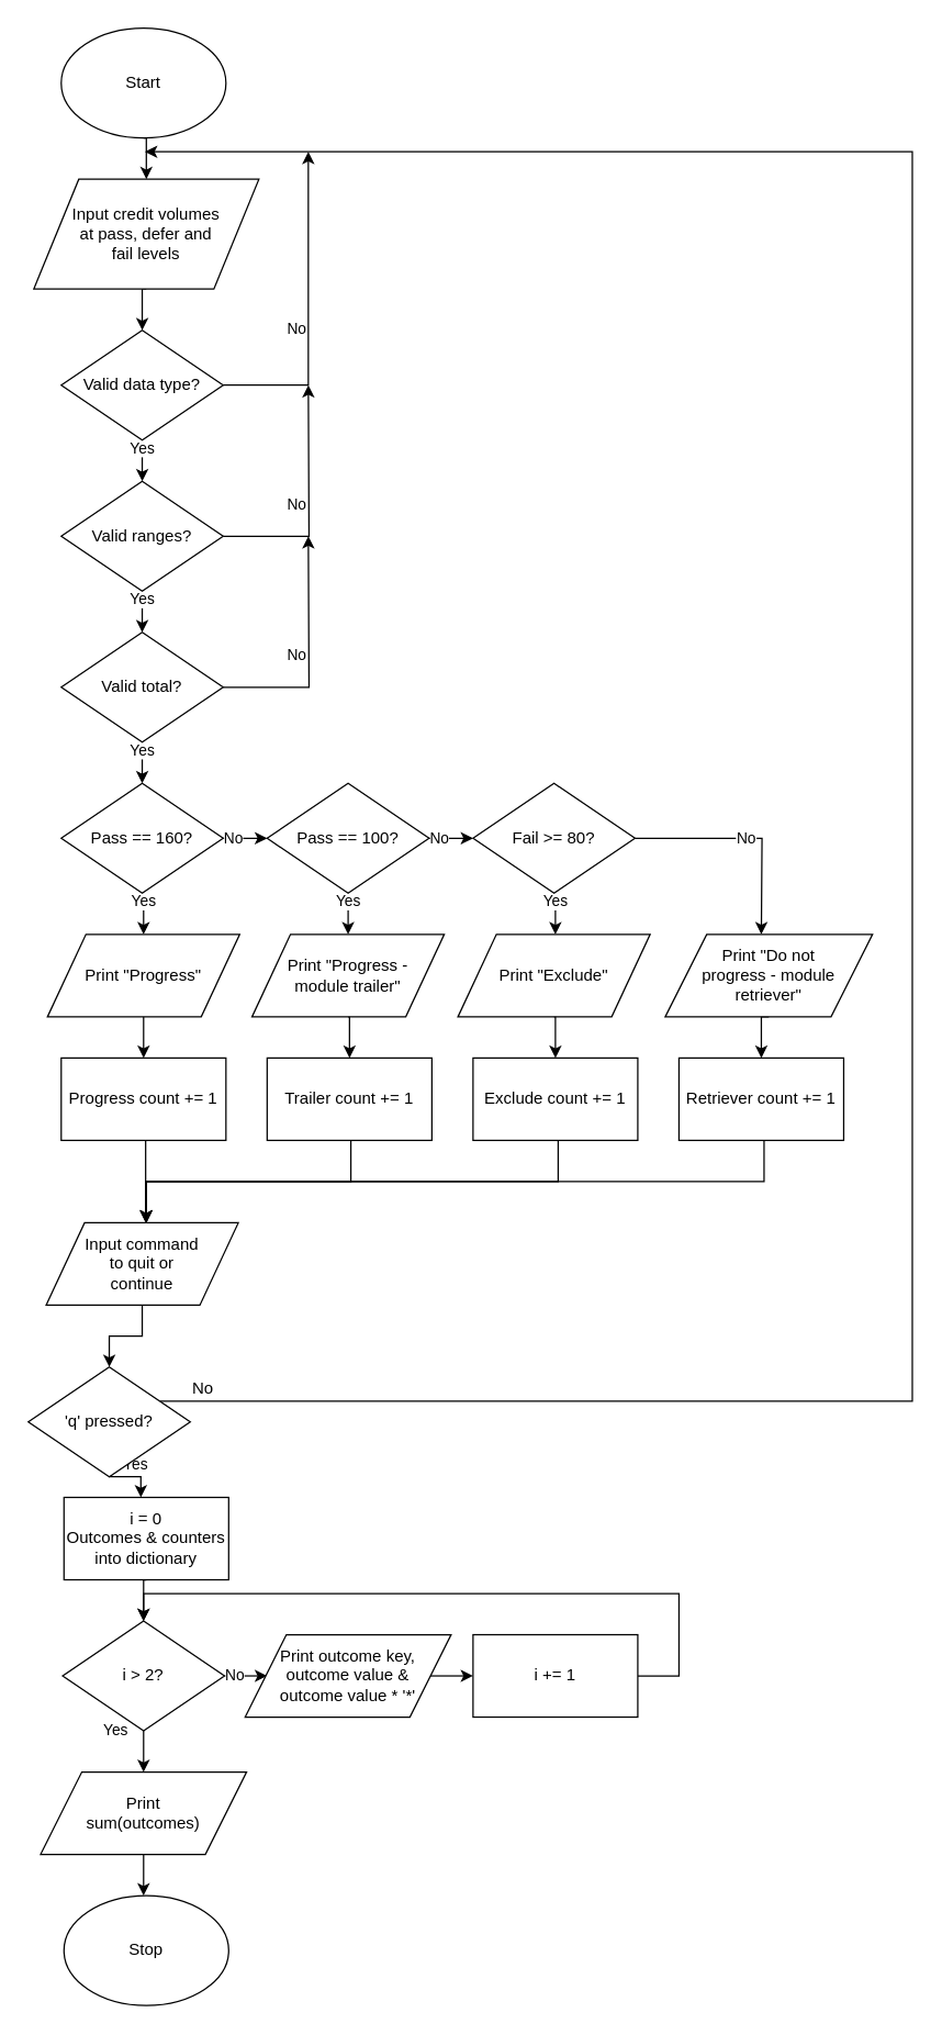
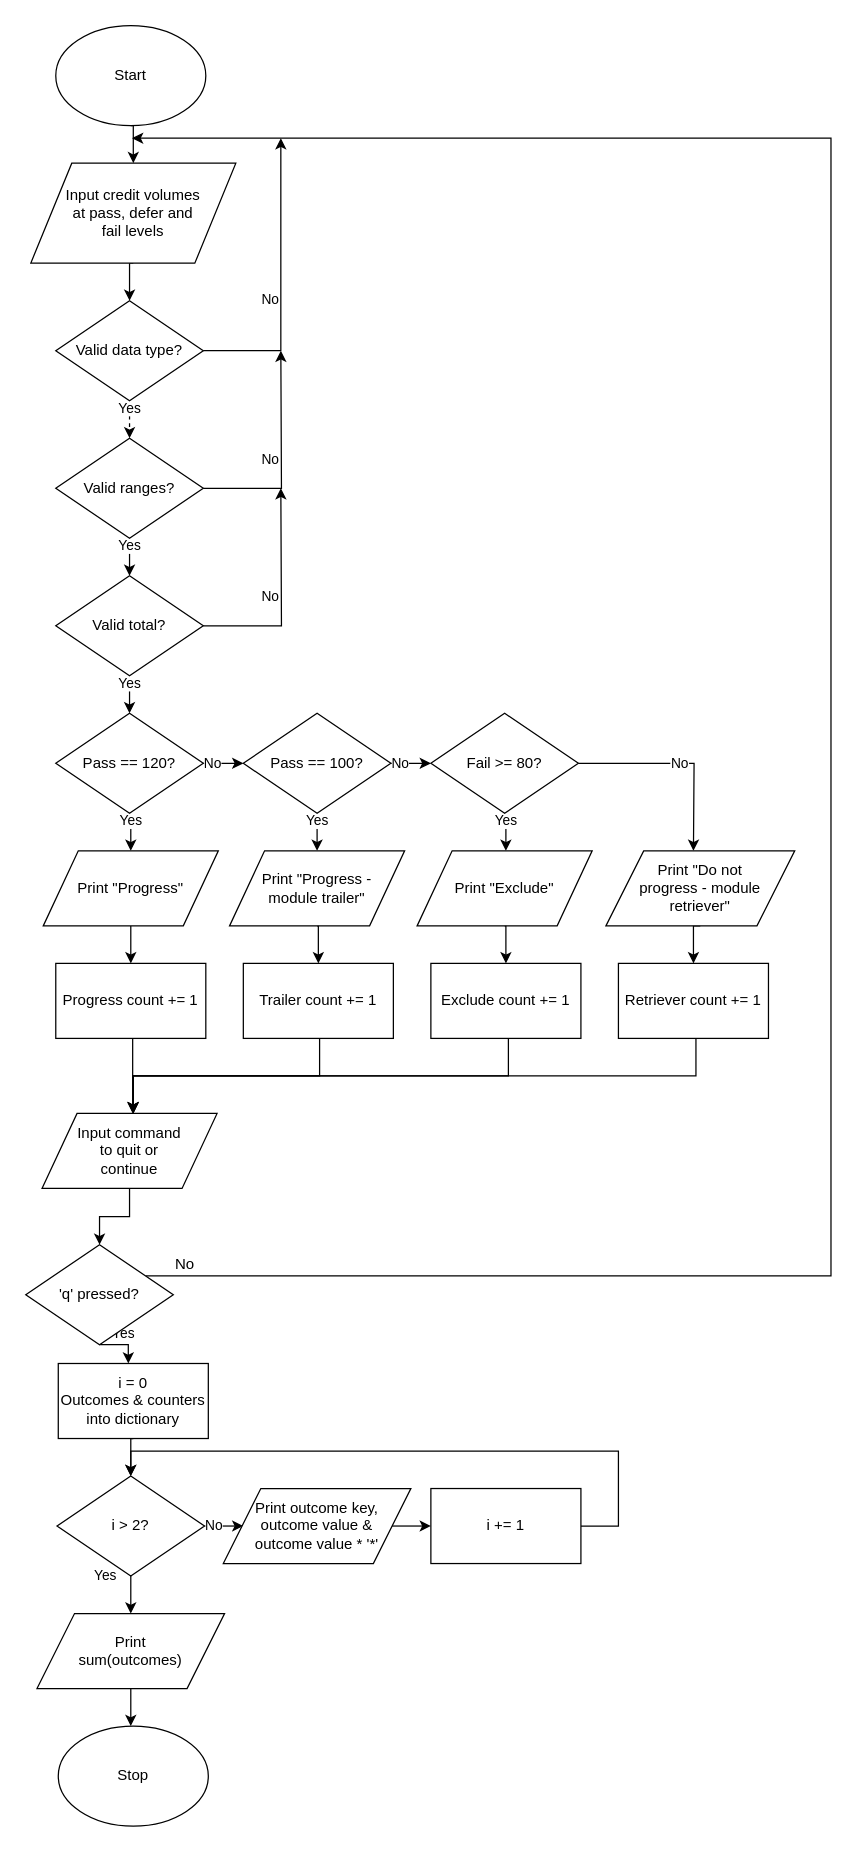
- <mxCell id="6" value="Yes" style="edgeStyle=orthogonalEdgeStyle;rounded=0;orthogonalLoop=1;jettySize=auto;html=1;exitX=0.5;exitY=1;exitDx=0;exitDy=0;entryX=0.5;entryY=0;entryDx=0;entryDy=0;verticalAlign=bottom;" parent="1" source="8" target="11" edge="1"><mxGeometry relative="1" as="geometry"><Array as="points"><mxPoint x="103" y="340" /><mxPoint x="103" y="340" /></Array></mxGeometry></mxCell>
+ <mxCell id="6" value="Yes" style="edgeStyle=orthogonalEdgeStyle;rounded=0;orthogonalLoop=1;jettySize=auto;html=1;exitX=0.5;exitY=1;exitDx=0;exitDy=0;entryX=0.5;entryY=0;entryDx=0;entryDy=0;verticalAlign=bottom;dashed=1;" parent="1" source="8" target="11" edge="1"><mxGeometry relative="1" as="geometry"><Array as="points"><mxPoint x="103" y="340" /><mxPoint x="103" y="340" /></Array></mxGeometry></mxCell>
- <mxCell id="17" value="Pass == 160?" style="rhombus;whiteSpace=wrap;html=1;" parent="1" vertex="1"><mxGeometry x="44" y="570" width="118" height="80" as="geometry" /></mxCell>
+ <mxCell id="17" value="Pass == 120?" style="rhombus;whiteSpace=wrap;html=1;" parent="1" vertex="1"><mxGeometry x="44" y="570" width="118" height="80" as="geometry" /></mxCell>
